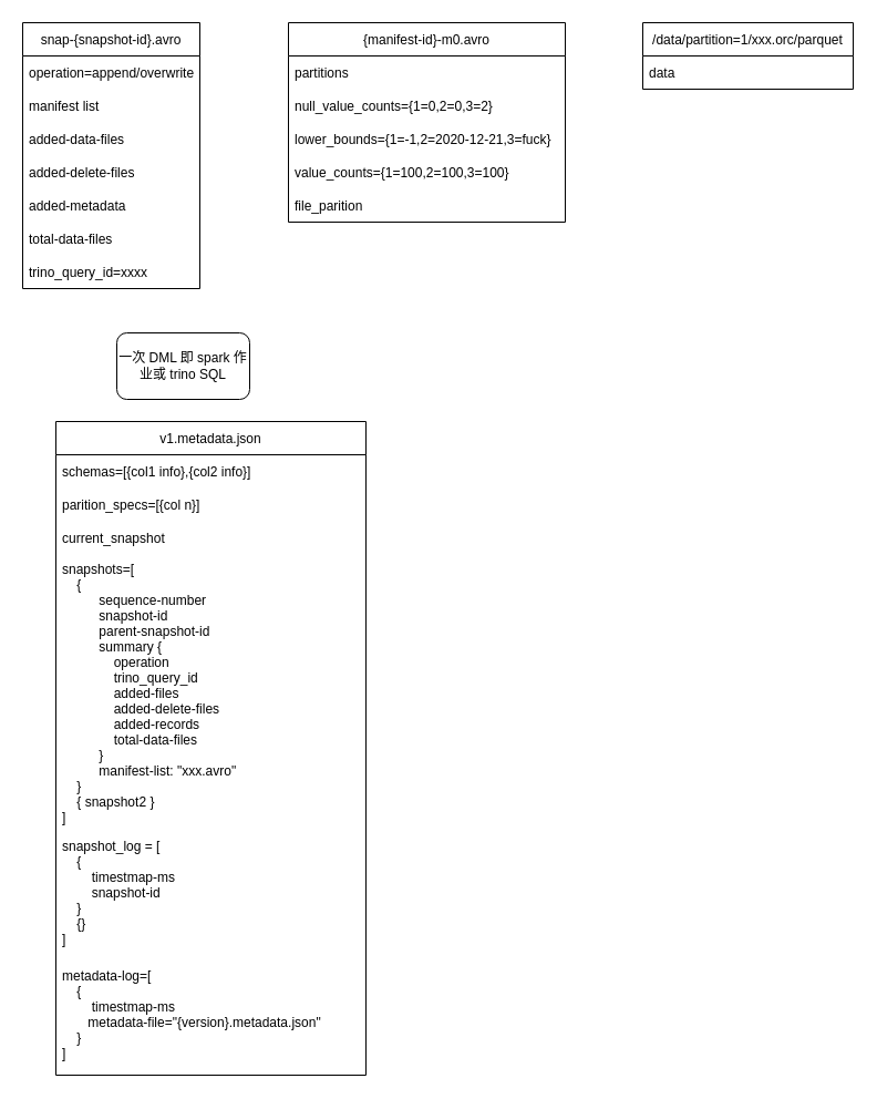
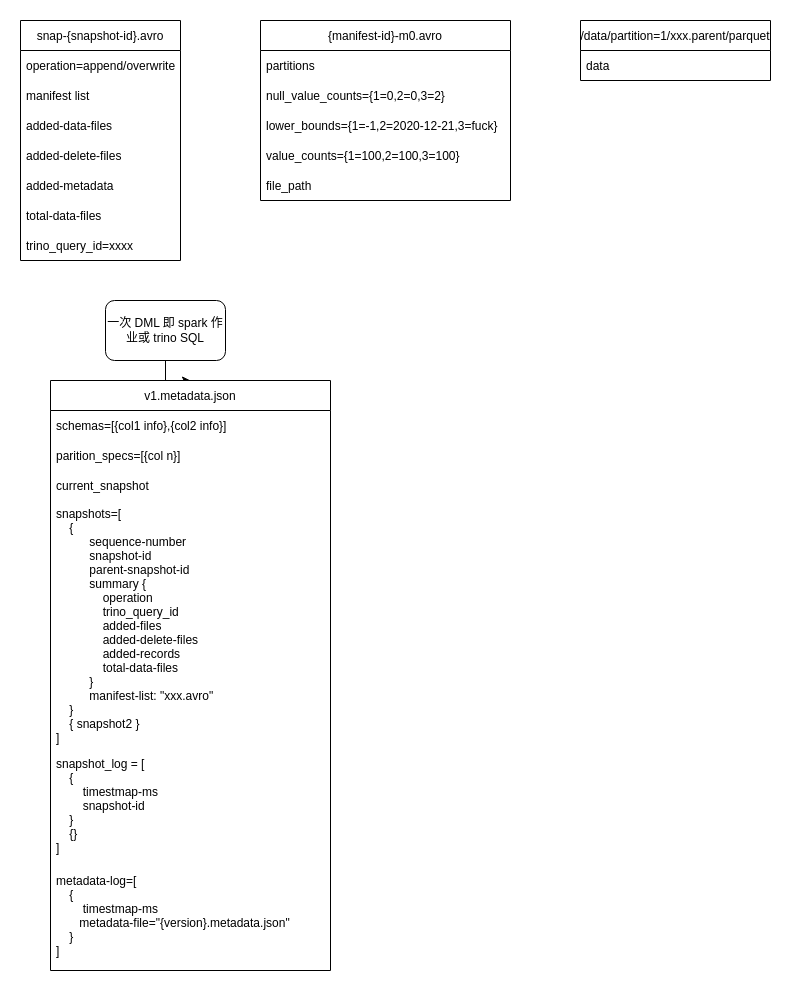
- <mxCell id="18" value="/data/partition=1/xxx.orc/parquet" style="swimlane;fontStyle=0;childLayout=stackLayout;horizontal=1;startSize=30;horizontalStack=0;resizeParent=1;resizeParentMax=0;resizeLast=0;collapsible=1;marginBottom=0;" vertex="1" parent="1"><mxGeometry x="580" y="20" width="190" height="60" as="geometry" /></mxCell>
+ <mxCell id="18" value="/data/partition=1/xxx.parent/parquet" style="swimlane;fontStyle=0;childLayout=stackLayout;horizontal=1;startSize=30;horizontalStack=0;resizeParent=1;resizeParentMax=0;resizeLast=0;collapsible=1;marginBottom=0;" vertex="1" parent="1"><mxGeometry x="580" y="20" width="190" height="60" as="geometry" /></mxCell>
- <mxCell id="17" value="file_parition" style="text;strokeColor=none;fillColor=none;align=left;verticalAlign=middle;spacingLeft=4;spacingRight=4;overflow=hidden;points=[[0,0.5],[1,0.5]];portConstraint=eastwest;rotatable=0;" vertex="1" parent="12"><mxGeometry y="150" width="250" height="30" as="geometry" /></mxCell>
+ <mxCell id="17" value="file_path" style="text;strokeColor=none;fillColor=none;align=left;verticalAlign=middle;spacingLeft=4;spacingRight=4;overflow=hidden;points=[[0,0.5],[1,0.5]];portConstraint=eastwest;rotatable=0;" vertex="1" parent="12"><mxGeometry y="150" width="250" height="30" as="geometry" /></mxCell>
+ <mxCell id="2" style="edgeStyle=orthogonalEdgeStyle;rounded=0;orthogonalLoop=1;jettySize=auto;html=1;entryX=0.5;entryY=0;entryDx=0;entryDy=0;" edge="1" parent="1" source="3" target="20"><mxGeometry relative="1" as="geometry" /></mxCell>
